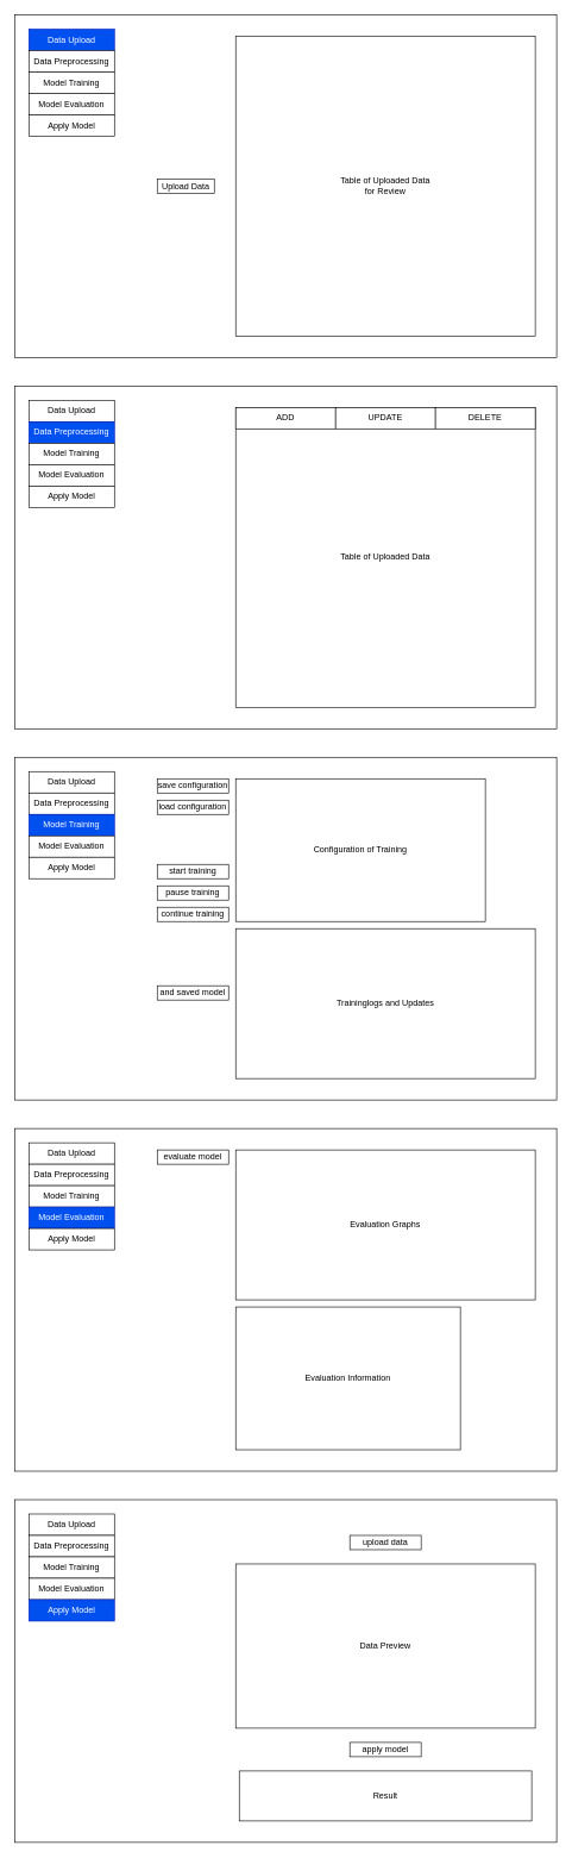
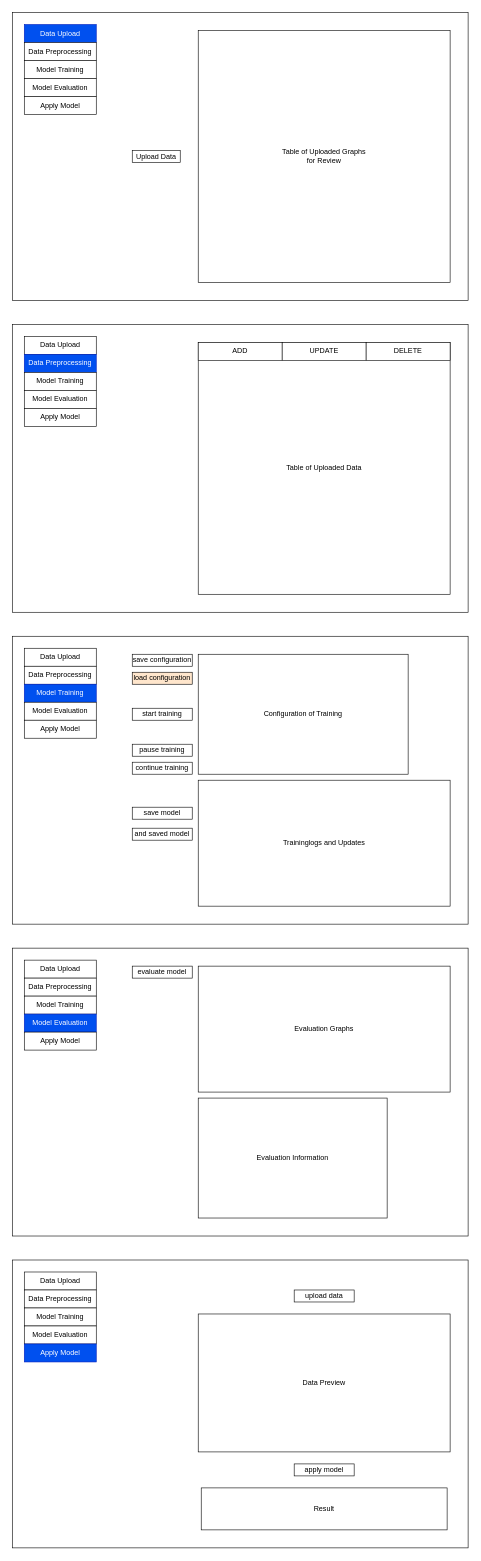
- <mxCell id="7" value="&lt;div&gt;Table of Uploaded Data&lt;/div&gt;&lt;div&gt;for Review&lt;br&gt;&lt;/div&gt;" style="rounded=0;whiteSpace=wrap;html=1;" parent="1" vertex="1"><mxGeometry x="330" y="50" width="420" height="420" as="geometry" /></mxCell>
+ <mxCell id="7" value="&lt;div&gt;Table of Uploaded Graphs&lt;/div&gt;&lt;div&gt;for Review&lt;br&gt;&lt;/div&gt;" style="rounded=0;whiteSpace=wrap;html=1;" parent="1" vertex="1"><mxGeometry x="330" y="50" width="420" height="420" as="geometry" /></mxCell>
- <mxCell id="52" value="load configuration" style="rounded=0;whiteSpace=wrap;html=1;" vertex="1" parent="1"><mxGeometry x="220" y="1120" width="100" height="20" as="geometry" /></mxCell>
+ <mxCell id="52" value="load configuration" style="rounded=0;whiteSpace=wrap;html=1;fillColor=#ffe6cc;" vertex="1" parent="1"><mxGeometry x="220" y="1120" width="100" height="20" as="geometry" /></mxCell>
- <mxCell id="44" value="start training" style="rounded=0;whiteSpace=wrap;html=1;" vertex="1" parent="1"><mxGeometry x="220" y="1210" width="100" height="20" as="geometry" /></mxCell>
+ <mxCell id="44" value="start training" style="rounded=0;whiteSpace=wrap;html=1;" vertex="1" parent="1"><mxGeometry x="220" y="1180" width="100" height="20" as="geometry" /></mxCell>
+ <mxCell id="48" value="save model" style="rounded=0;whiteSpace=wrap;html=1;" vertex="1" parent="1"><mxGeometry x="220" y="1345" width="100" height="20" as="geometry" /></mxCell>
